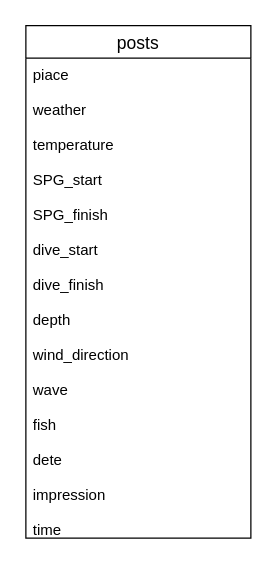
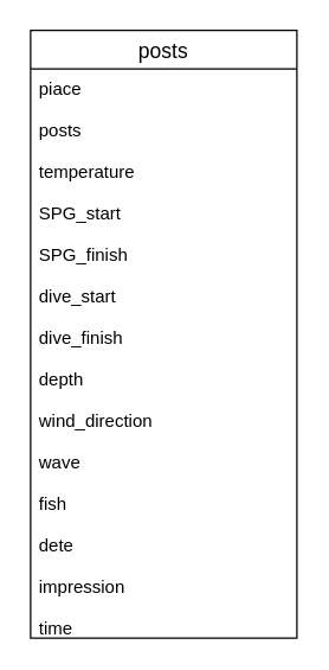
- <mxCell id="3" value="piace&#10;&#10;weather&#10;&#10;temperature&#10;&#10;SPG_start&#10;&#10;SPG_finish&#10;&#10;dive_start&#10;&#10;dive_finish&#10;&#10;depth&#10;&#10;wind_direction&#10;&#10;wave&#10;&#10;fish&#10;&#10;dete&#10;&#10;impression&#10;&#10;time" style="text;strokeColor=none;fillColor=none;spacingLeft=4;spacingRight=4;overflow=hidden;rotatable=0;points=[[0,0.5],[1,0.5]];portConstraint=eastwest;fontSize=12;" parent="2" vertex="1"><mxGeometry y="26" width="180" height="384" as="geometry" /></mxCell>
+ <mxCell id="3" value="piace&#10;&#10;posts&#10;&#10;temperature&#10;&#10;SPG_start&#10;&#10;SPG_finish&#10;&#10;dive_start&#10;&#10;dive_finish&#10;&#10;depth&#10;&#10;wind_direction&#10;&#10;wave&#10;&#10;fish&#10;&#10;dete&#10;&#10;impression&#10;&#10;time" style="text;strokeColor=none;fillColor=none;spacingLeft=4;spacingRight=4;overflow=hidden;rotatable=0;points=[[0,0.5],[1,0.5]];portConstraint=eastwest;fontSize=12;" parent="2" vertex="1"><mxGeometry y="26" width="180" height="384" as="geometry" /></mxCell>
